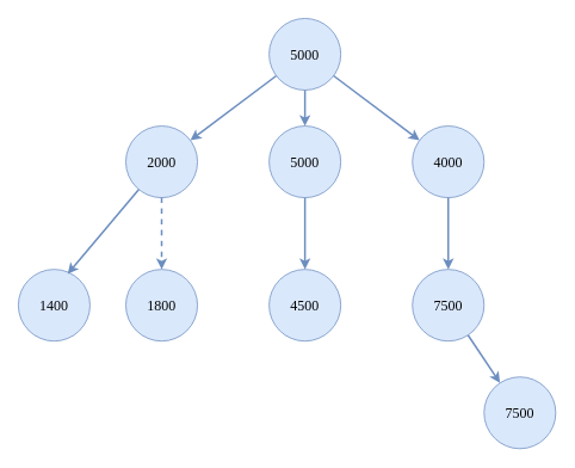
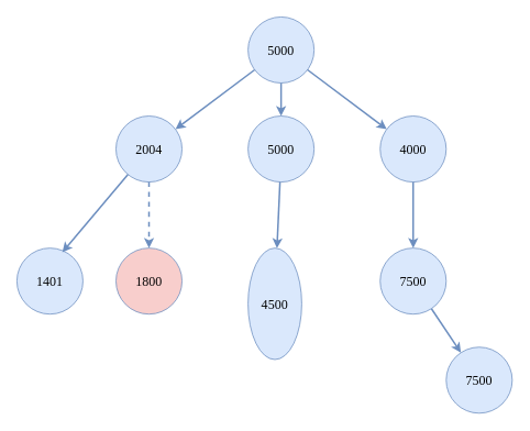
- <mxCell id="3" value="2000" style="ellipse;whiteSpace=wrap;html=1;aspect=fixed;rounded=1;shadow=0;strokeColor=#6c8ebf;strokeWidth=1;fontFamily=Ubuntu;fontSize=16;fontStyle=0;fillColor=#dae8fc;" vertex="1" parent="1"><mxGeometry x="140" y="140" width="80" height="80" as="geometry" /></mxCell>
+ <mxCell id="3" value="2004" style="ellipse;whiteSpace=wrap;html=1;aspect=fixed;rounded=1;shadow=0;strokeColor=#6c8ebf;strokeWidth=1;fontFamily=Ubuntu;fontSize=16;fontStyle=0;fillColor=#dae8fc;" vertex="1" parent="1"><mxGeometry x="140" y="140" width="80" height="80" as="geometry" /></mxCell>
- <mxCell id="9" value="1400" style="ellipse;whiteSpace=wrap;html=1;aspect=fixed;rounded=1;shadow=0;strokeColor=#6c8ebf;strokeWidth=1;fontFamily=Ubuntu;fontSize=16;fontStyle=0;fillColor=#dae8fc;" vertex="1" parent="1"><mxGeometry x="20" y="300" width="80" height="80" as="geometry" /></mxCell>
+ <mxCell id="9" value="1401" style="ellipse;whiteSpace=wrap;html=1;aspect=fixed;rounded=1;shadow=0;strokeColor=#6c8ebf;strokeWidth=1;fontFamily=Ubuntu;fontSize=16;fontStyle=0;fillColor=#dae8fc;" vertex="1" parent="1"><mxGeometry x="20" y="300" width="80" height="80" as="geometry" /></mxCell>
- <mxCell id="10" value="1800" style="ellipse;whiteSpace=wrap;html=1;aspect=fixed;rounded=1;shadow=0;strokeColor=#6c8ebf;strokeWidth=1;fontFamily=Ubuntu;fontSize=16;fontStyle=0;fillColor=#dae8fc;" vertex="1" parent="1"><mxGeometry x="140" y="300" width="80" height="80" as="geometry" /></mxCell>
+ <mxCell id="10" value="1800" style="ellipse;whiteSpace=wrap;html=1;aspect=fixed;rounded=1;shadow=0;strokeColor=#6c8ebf;strokeWidth=1;fontFamily=Ubuntu;fontSize=16;fontStyle=0;fillColor=#f8cecc;" vertex="1" parent="1"><mxGeometry x="140" y="300" width="80" height="80" as="geometry" /></mxCell>
- <mxCell id="13" value="4500" style="ellipse;whiteSpace=wrap;html=1;aspect=fixed;rounded=1;shadow=0;strokeColor=#6c8ebf;strokeWidth=1;fontFamily=Ubuntu;fontSize=16;fontStyle=0;fillColor=#dae8fc;" vertex="1" parent="1"><mxGeometry x="300" y="300" width="80" height="80" as="geometry" /></mxCell>
+ <mxCell id="13" value="4500" style="ellipse;whiteSpace=wrap;html=1;aspect=fixed;rounded=1;shadow=0;strokeColor=#6c8ebf;strokeWidth=1;fontFamily=Ubuntu;fontSize=16;fontStyle=0;fillColor=#dae8fc;" vertex="1" parent="1"><mxGeometry x="300" y="300" width="65" height="135" as="geometry" /></mxCell>
